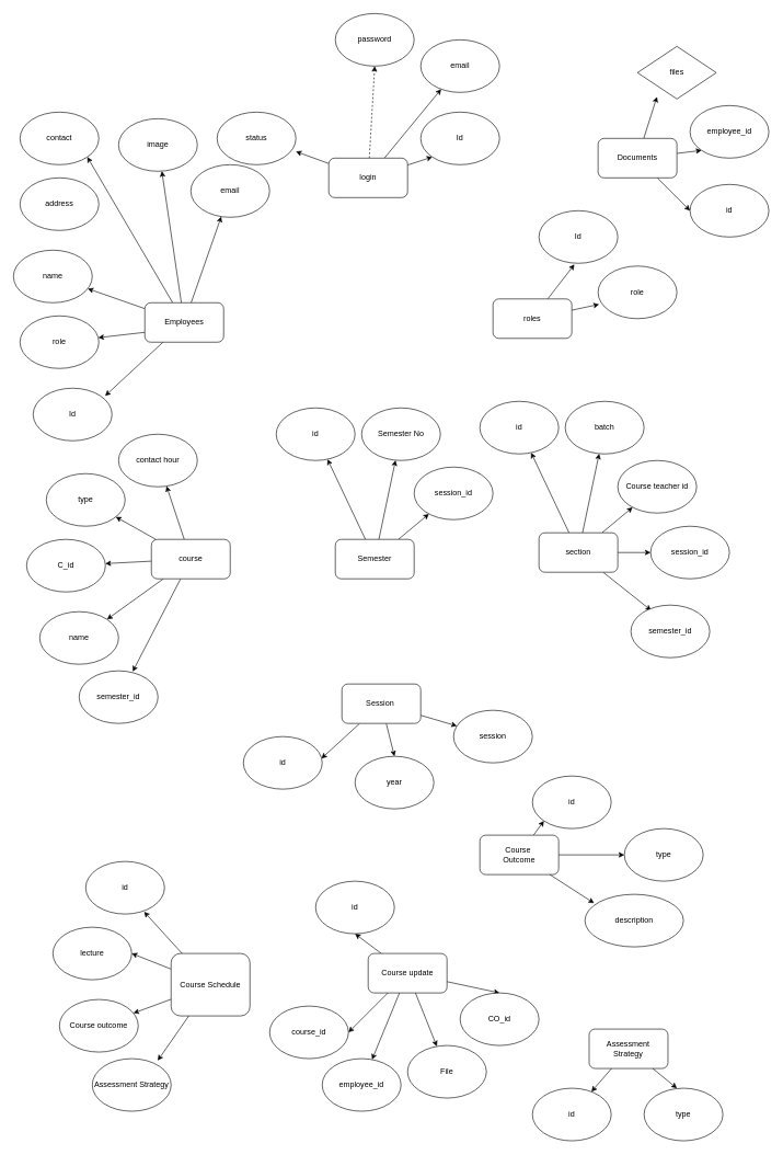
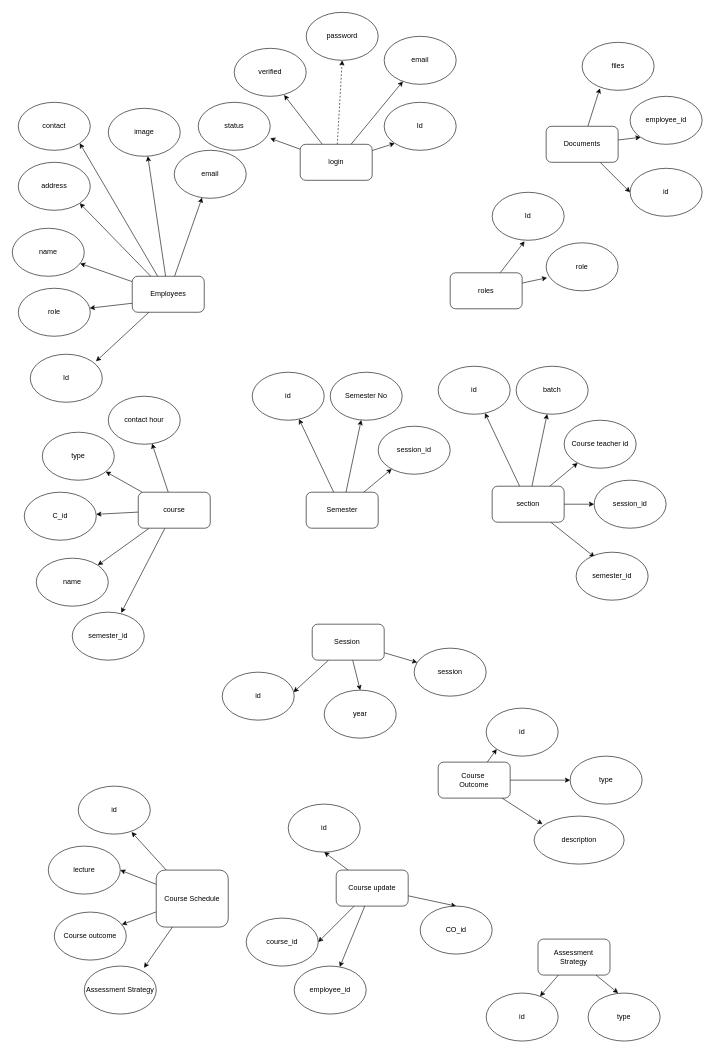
- <mxCell id="106" value="files" style="rhombus;whiteSpace=wrap;html=1;" vertex="1" parent="1"><mxGeometry x="970" y="70" width="120" height="80" as="geometry" /></mxCell>
+ <mxCell id="106" value="files" style="ellipse;whiteSpace=wrap;html=1;" vertex="1" parent="1"><mxGeometry x="970" y="70" width="120" height="80" as="geometry" /></mxCell>
+ <mxCell id="31" value="verified" style="ellipse;whiteSpace=wrap;html=1;" vertex="1" parent="1"><mxGeometry x="390" y="80" width="120" height="80" as="geometry" /></mxCell>
+ <mxCell id="25" style="rounded=0;orthogonalLoop=1;jettySize=auto;html=1;entryX=0.693;entryY=0.973;entryDx=0;entryDy=0;entryPerimeter=0;" edge="1" parent="1" source="27" target="31"><mxGeometry relative="1" as="geometry" /></mxCell>
+ <mxCell id="5" style="rounded=0;orthogonalLoop=1;jettySize=auto;html=1;entryX=1;entryY=1;entryDx=0;entryDy=0;" edge="1" parent="1" source="9" target="12"><mxGeometry relative="1" as="geometry" /></mxCell>
- <mxCell id="92" style="rounded=0;orthogonalLoop=1;jettySize=auto;html=1;" edge="1" parent="1" source="94" target="99"><mxGeometry relative="1" as="geometry" /></mxCell>
- <mxCell id="99" value="File" style="ellipse;whiteSpace=wrap;html=1;" vertex="1" parent="1"><mxGeometry x="620" y="1590" width="120" height="80" as="geometry" /></mxCell>
